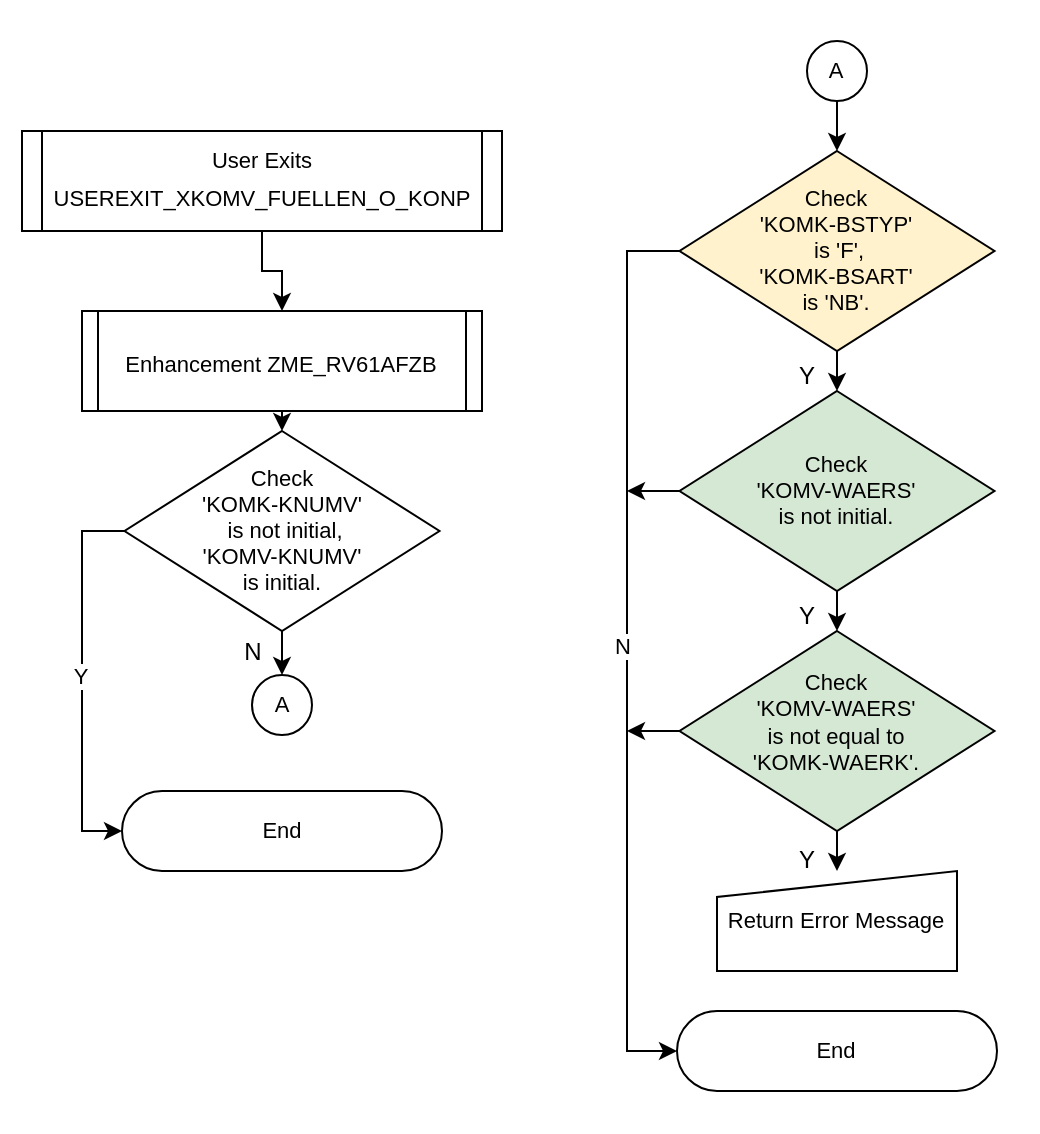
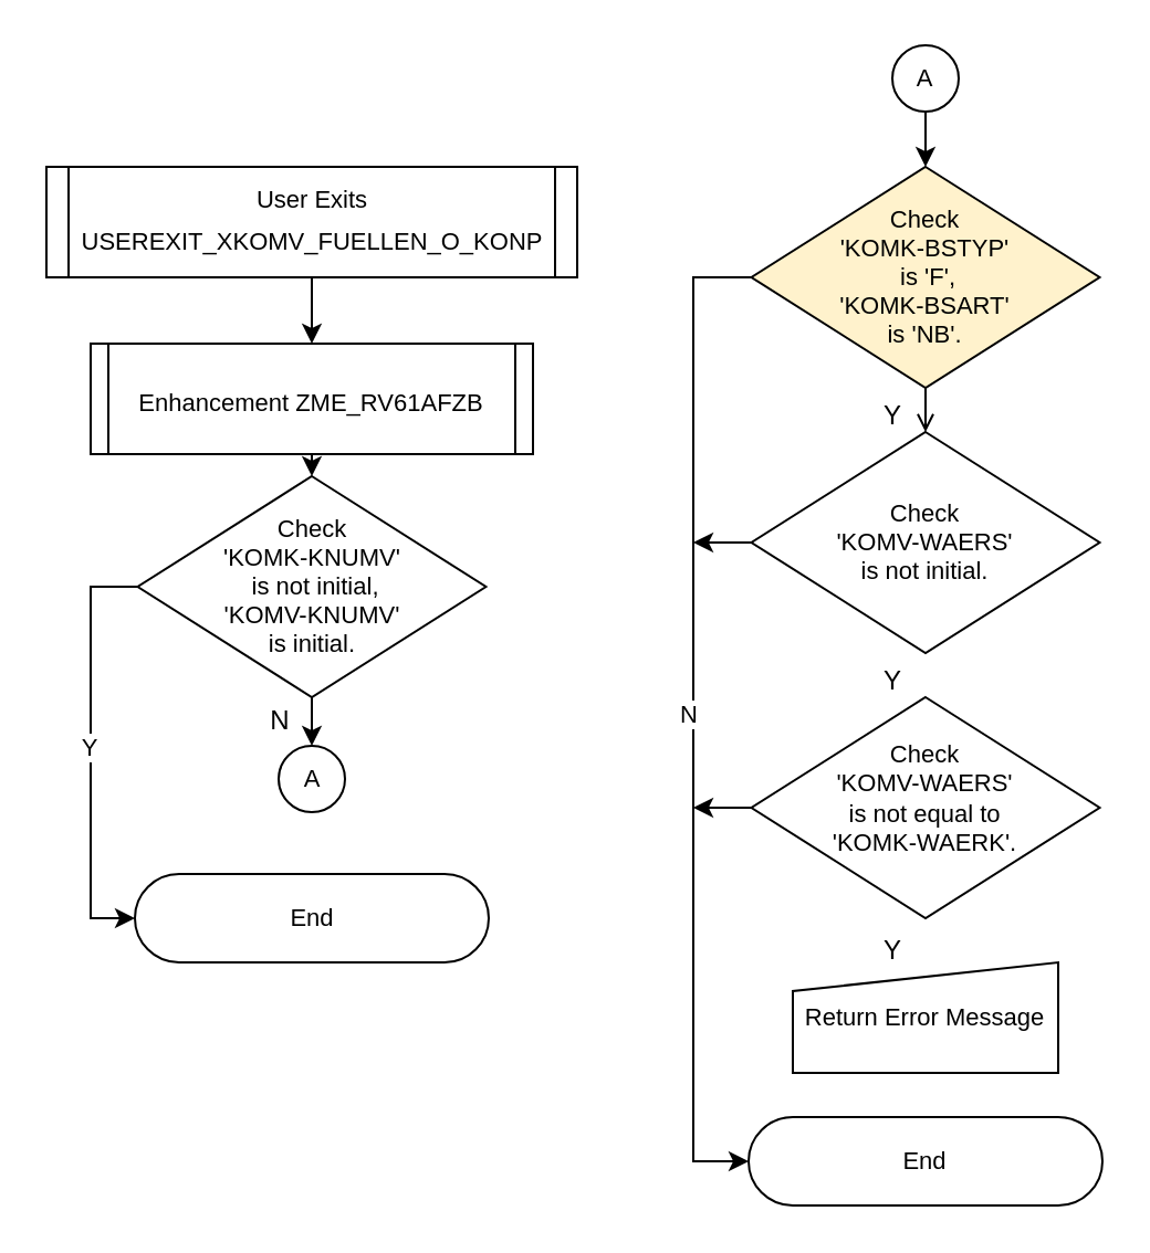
- <mxCell id="3" value="&lt;font style=&quot;font-size: 11px;&quot;&gt;User Exits&lt;br&gt;&lt;/font&gt;USEREXIT_XKOMV_FUELLEN_O_KONP&lt;span style=&quot;font-size: medium; text-align: start;&quot;&gt;&lt;/span&gt;" style="shape=process;whiteSpace=wrap;html=1;backgroundOutline=1;fontSize=11;size=0.042;" vertex="1" parent="1"><mxGeometry x="10.5" y="65" width="240" height="50" as="geometry" /></mxCell>
+ <mxCell id="3" value="&lt;font style=&quot;font-size: 11px;&quot;&gt;User Exits&lt;br&gt;&lt;/font&gt;USEREXIT_XKOMV_FUELLEN_O_KONP&lt;span style=&quot;font-size: medium; text-align: start;&quot;&gt;&lt;/span&gt;" style="shape=process;whiteSpace=wrap;html=1;backgroundOutline=1;fontSize=11;size=0.042;" vertex="1" parent="1"><mxGeometry x="20.5" y="75" width="240" height="50" as="geometry" /></mxCell>
- <mxCell id="9" style="edgeStyle=orthogonalEdgeStyle;rounded=0;orthogonalLoop=1;jettySize=auto;html=1;exitX=0.5;exitY=1;exitDx=0;exitDy=0;entryX=0.5;entryY=0;entryDx=0;entryDy=0;" edge="1" parent="1" source="10" target="16"><mxGeometry relative="1" as="geometry" /></mxCell>
+ <mxCell id="9" style="edgeStyle=orthogonalEdgeStyle;rounded=0;orthogonalLoop=1;jettySize=auto;html=1;exitX=0.5;exitY=1;exitDx=0;exitDy=0;entryX=0.5;entryY=0;entryDx=0;entryDy=0;endArrow=open;" edge="1" parent="1" source="10" target="16"><mxGeometry relative="1" as="geometry" /></mxCell>
- <mxCell id="16" value="Check &lt;br&gt;'KOMV-WAERS'&lt;br&gt;is not initial." style="rhombus;whiteSpace=wrap;html=1;fontSize=11;fillColor=#d5e8d4;" vertex="1" parent="1"><mxGeometry x="339.25" y="195" width="157.5" height="100" as="geometry" /></mxCell>
+ <mxCell id="16" value="Check &lt;br&gt;'KOMV-WAERS'&lt;br&gt;is not initial." style="rhombus;whiteSpace=wrap;html=1;fontSize=11;" vertex="1" parent="1"><mxGeometry x="339.25" y="195" width="157.5" height="100" as="geometry" /></mxCell>
- <mxCell id="14" style="edgeStyle=orthogonalEdgeStyle;rounded=0;orthogonalLoop=1;jettySize=auto;html=1;exitX=0.5;exitY=1;exitDx=0;exitDy=0;entryX=0.5;entryY=0;entryDx=0;entryDy=0;" edge="1" parent="1" source="16" target="19"><mxGeometry relative="1" as="geometry" /></mxCell>
- <mxCell id="19" value="Check &lt;br&gt;'KOMV-WAERS'&lt;br&gt;is not equal to&lt;br&gt;'KOMK-WAERK'." style="rhombus;whiteSpace=wrap;html=1;fontSize=11;spacingTop=-8;fillColor=#d5e8d4;" vertex="1" parent="1"><mxGeometry x="339.25" y="315" width="157.5" height="100" as="geometry" /></mxCell>
+ <mxCell id="19" value="Check &lt;br&gt;'KOMV-WAERS'&lt;br&gt;is not equal to&lt;br&gt;'KOMK-WAERK'." style="rhombus;whiteSpace=wrap;html=1;fontSize=11;spacingTop=-8;" vertex="1" parent="1"><mxGeometry x="339.25" y="315" width="157.5" height="100" as="geometry" /></mxCell>
- <mxCell id="18" style="edgeStyle=orthogonalEdgeStyle;rounded=0;orthogonalLoop=1;jettySize=auto;html=1;exitX=0.5;exitY=1;exitDx=0;exitDy=0;entryX=0.5;entryY=0;entryDx=0;entryDy=0;" edge="1" parent="1" source="19" target="20"><mxGeometry relative="1" as="geometry" /></mxCell>
